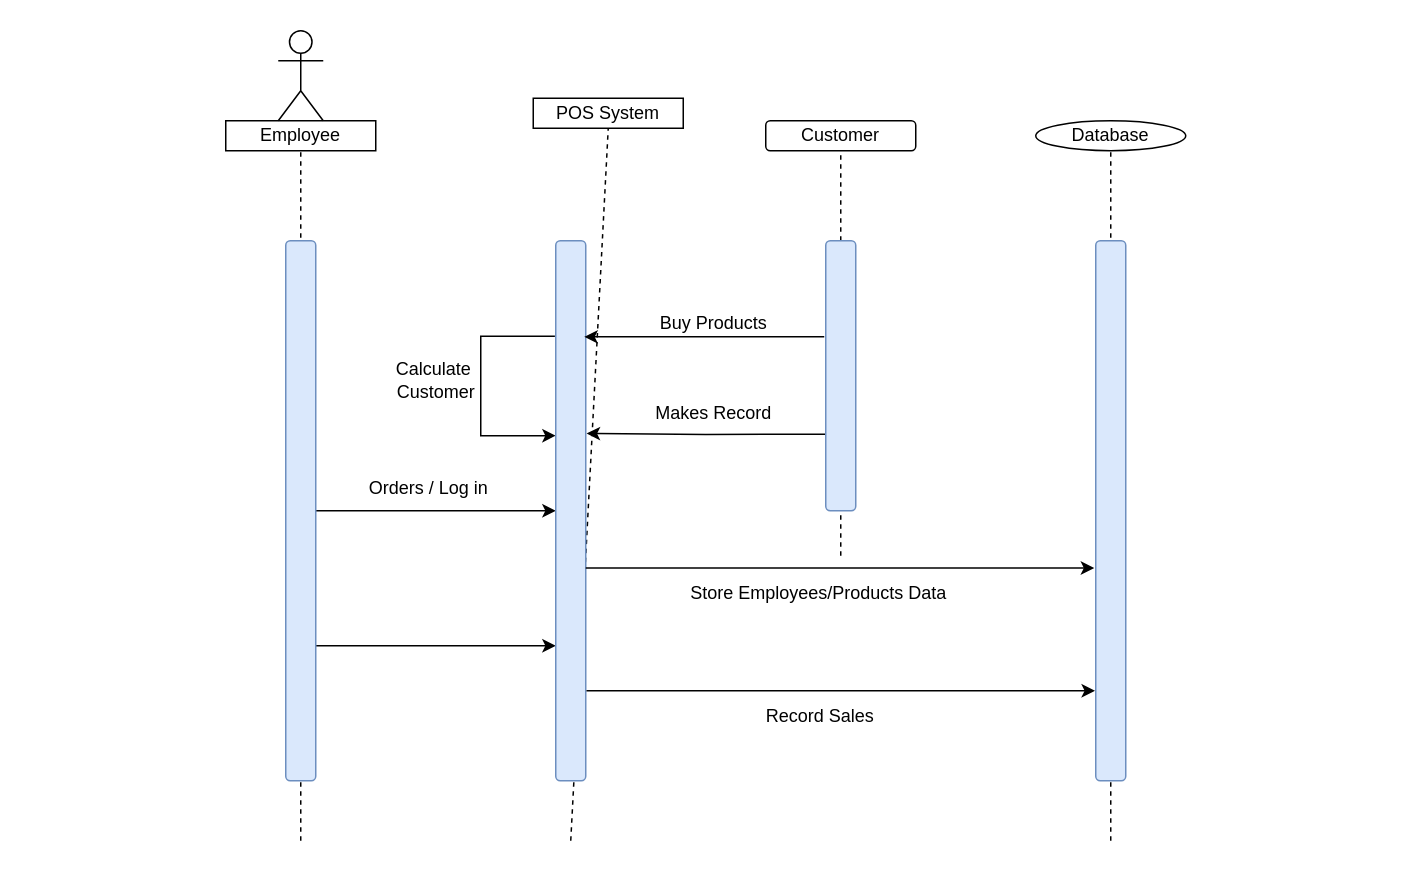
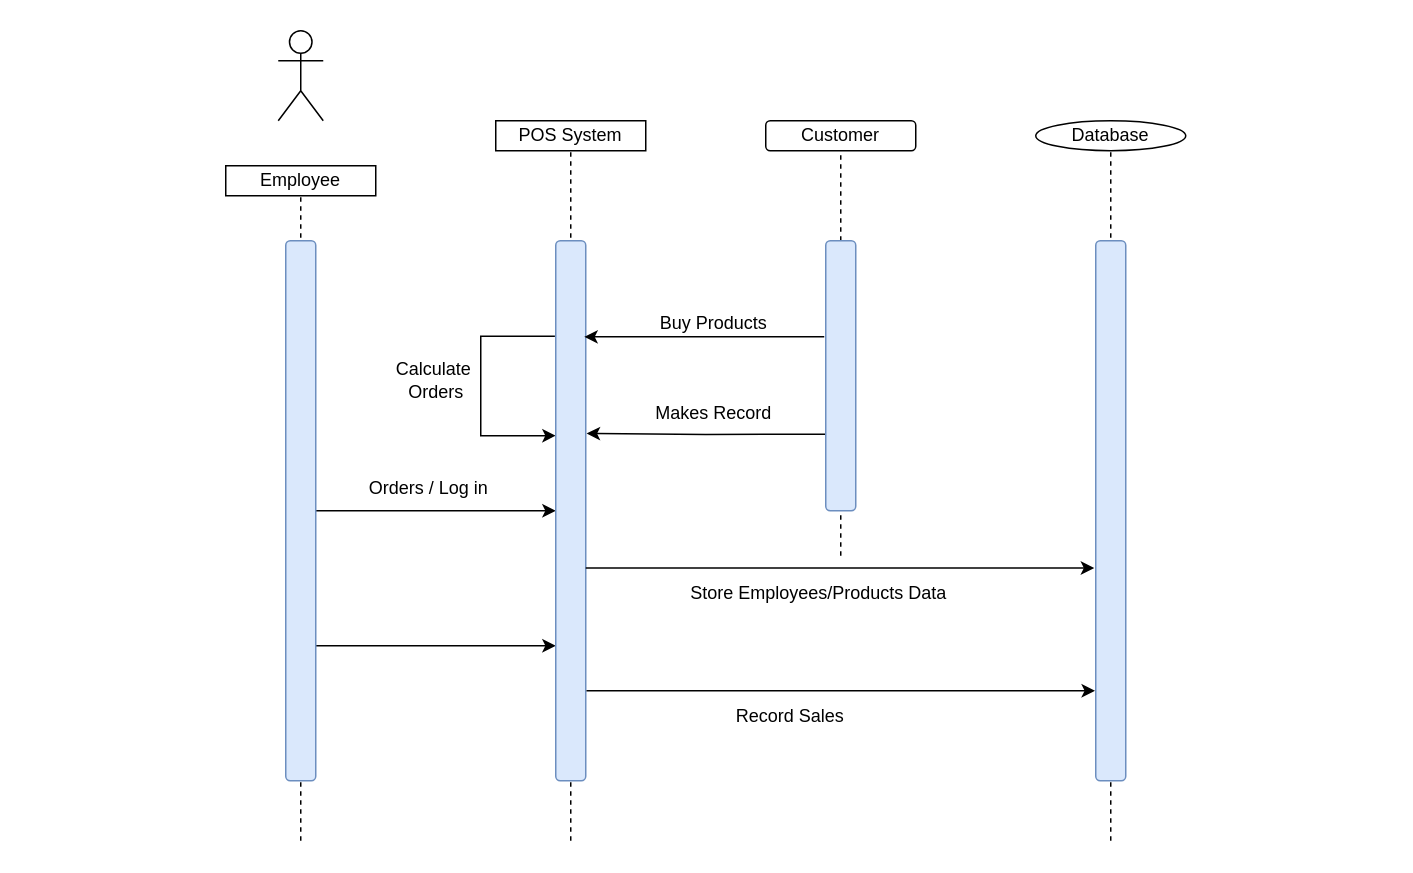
- <mxCell id="4" value="POS System" style="html=1;whiteSpace=wrap;" vertex="1" parent="1"><mxGeometry x="355" y="65" width="100" height="20" as="geometry" /></mxCell>
+ <mxCell id="4" value="POS System" style="html=1;whiteSpace=wrap;" vertex="1" parent="1"><mxGeometry x="330" y="80" width="100" height="20" as="geometry" /></mxCell>
- <mxCell id="2" value="Employee" style="html=1;whiteSpace=wrap;" vertex="1" parent="1"><mxGeometry x="150" y="80" width="100" height="20" as="geometry" /></mxCell>
+ <mxCell id="2" value="Employee" style="html=1;whiteSpace=wrap;" vertex="1" parent="1"><mxGeometry x="150" y="110" width="100" height="20" as="geometry" /></mxCell>
- <mxCell id="28" value="Calculate&amp;nbsp;&lt;div&gt;Customer&lt;/div&gt;" style="text;html=1;align=center;verticalAlign=middle;resizable=0;points=[];autosize=1;strokeColor=none;fillColor=none;" vertex="1" parent="1"><mxGeometry x="250" y="233" width="80" height="40" as="geometry" /></mxCell>
+ <mxCell id="28" value="Calculate&amp;nbsp;&lt;div&gt;Orders&lt;/div&gt;" style="text;html=1;align=center;verticalAlign=middle;resizable=0;points=[];autosize=1;strokeColor=none;fillColor=none;" vertex="1" parent="1"><mxGeometry x="250" y="233" width="80" height="40" as="geometry" /></mxCell>
- <mxCell id="26" value="Record Sales" style="text;html=1;align=center;verticalAlign=middle;resizable=0;points=[];autosize=1;strokeColor=none;fillColor=none;" vertex="1" parent="1"><mxGeometry x="495.5" y="462" width="100" height="30" as="geometry" /></mxCell>
+ <mxCell id="26" value="Record Sales" style="text;html=1;align=center;verticalAlign=middle;resizable=0;points=[];autosize=1;strokeColor=none;fillColor=none;" vertex="1" parent="1"><mxGeometry x="475.5" y="462" width="100" height="30" as="geometry" /></mxCell>
